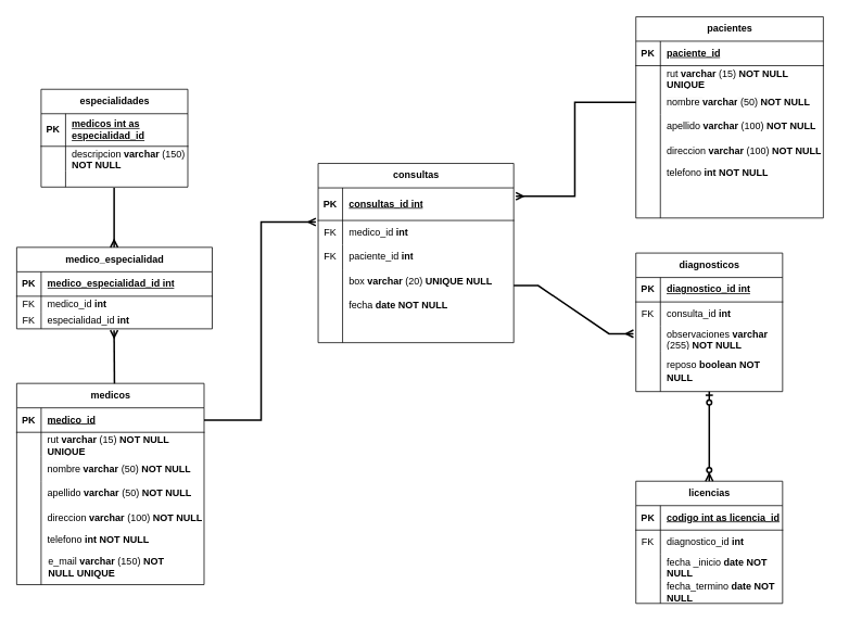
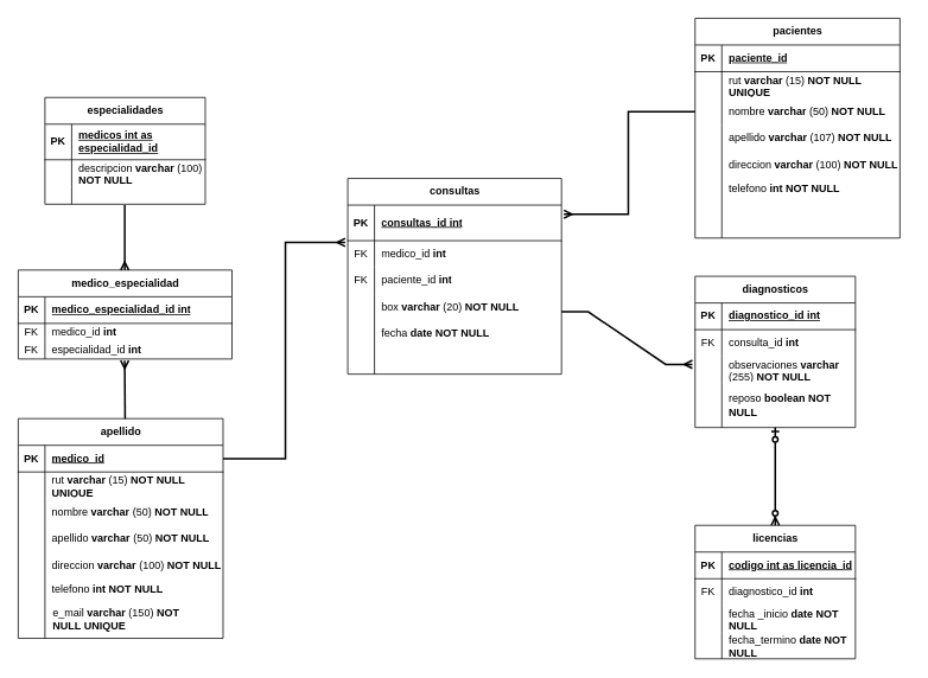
- <mxCell id="82" value="apellido&amp;nbsp;&lt;b style=&quot;border-color: var(--border-color);&quot;&gt;varchar&lt;/b&gt;&amp;nbsp;(100)&amp;nbsp;&lt;b style=&quot;border-color: var(--border-color);&quot;&gt;NOT NULL&lt;/b&gt;" style="shape=partialRectangle;connectable=0;fillColor=none;top=0;left=0;bottom=0;right=0;align=left;spacingLeft=6;overflow=hidden;whiteSpace=wrap;html=1;" vertex="1" parent="1"><mxGeometry x="810" y="140" width="210" height="30" as="geometry"><mxRectangle width="150" height="30" as="alternateBounds" /></mxGeometry></mxCell>
+ <mxCell id="82" value="apellido&amp;nbsp;&lt;b style=&quot;border-color: var(--border-color);&quot;&gt;varchar&lt;/b&gt;&amp;nbsp;(107)&amp;nbsp;&lt;b style=&quot;border-color: var(--border-color);&quot;&gt;NOT NULL&lt;/b&gt;" style="shape=partialRectangle;connectable=0;fillColor=none;top=0;left=0;bottom=0;right=0;align=left;spacingLeft=6;overflow=hidden;whiteSpace=wrap;html=1;" vertex="1" parent="1"><mxGeometry x="810" y="140" width="210" height="30" as="geometry"><mxRectangle width="150" height="30" as="alternateBounds" /></mxGeometry></mxCell>
- <mxCell id="8" value="descripcion &lt;b&gt;varchar&lt;/b&gt; (150) &lt;b&gt;NOT NULL&lt;/b&gt;" style="shape=partialRectangle;connectable=0;fillColor=none;top=0;left=0;bottom=0;right=0;align=left;spacingLeft=6;overflow=hidden;whiteSpace=wrap;html=1;" vertex="1" parent="6"><mxGeometry x="30" width="150" height="30" as="geometry"><mxRectangle width="150" height="30" as="alternateBounds" /></mxGeometry></mxCell>
+ <mxCell id="8" value="descripcion &lt;b&gt;varchar&lt;/b&gt; (100) &lt;b&gt;NOT NULL&lt;/b&gt;" style="shape=partialRectangle;connectable=0;fillColor=none;top=0;left=0;bottom=0;right=0;align=left;spacingLeft=6;overflow=hidden;whiteSpace=wrap;html=1;" vertex="1" parent="6"><mxGeometry x="30" width="150" height="30" as="geometry"><mxRectangle width="150" height="30" as="alternateBounds" /></mxGeometry></mxCell>
- <mxCell id="61" value="box &lt;b&gt;varchar&lt;/b&gt; (20) &lt;b&gt;UNIQUE NULL&lt;/b&gt;" style="shape=partialRectangle;connectable=0;fillColor=none;top=0;left=0;bottom=0;right=0;align=left;spacingLeft=6;overflow=hidden;whiteSpace=wrap;html=1;" vertex="1" parent="1"><mxGeometry x="420" y="330" width="210" height="30" as="geometry"><mxRectangle width="210" height="30" as="alternateBounds" /></mxGeometry></mxCell>
+ <mxCell id="61" value="box &lt;b&gt;varchar&lt;/b&gt; (20) &lt;b&gt;NOT NULL&lt;/b&gt;" style="shape=partialRectangle;connectable=0;fillColor=none;top=0;left=0;bottom=0;right=0;align=left;spacingLeft=6;overflow=hidden;whiteSpace=wrap;html=1;" vertex="1" parent="1"><mxGeometry x="420" y="330" width="210" height="30" as="geometry"><mxRectangle width="210" height="30" as="alternateBounds" /></mxGeometry></mxCell>
- <mxCell id="85" value="medicos" style="shape=table;startSize=30;container=1;collapsible=1;childLayout=tableLayout;fixedRows=1;rowLines=0;fontStyle=1;align=center;resizeLast=1;html=1;" vertex="1" parent="1"><mxGeometry x="20" y="470" width="230" height="247" as="geometry" /></mxCell>
+ <mxCell id="85" value="apellido" style="shape=table;startSize=30;container=1;collapsible=1;childLayout=tableLayout;fixedRows=1;rowLines=0;fontStyle=1;align=center;resizeLast=1;html=1;" vertex="1" parent="1"><mxGeometry x="20" y="470" width="230" height="247" as="geometry" /></mxCell>
